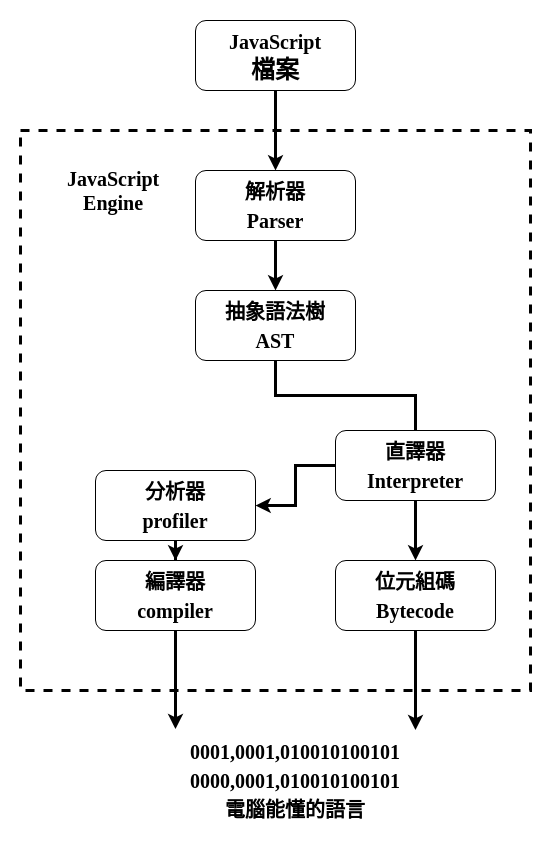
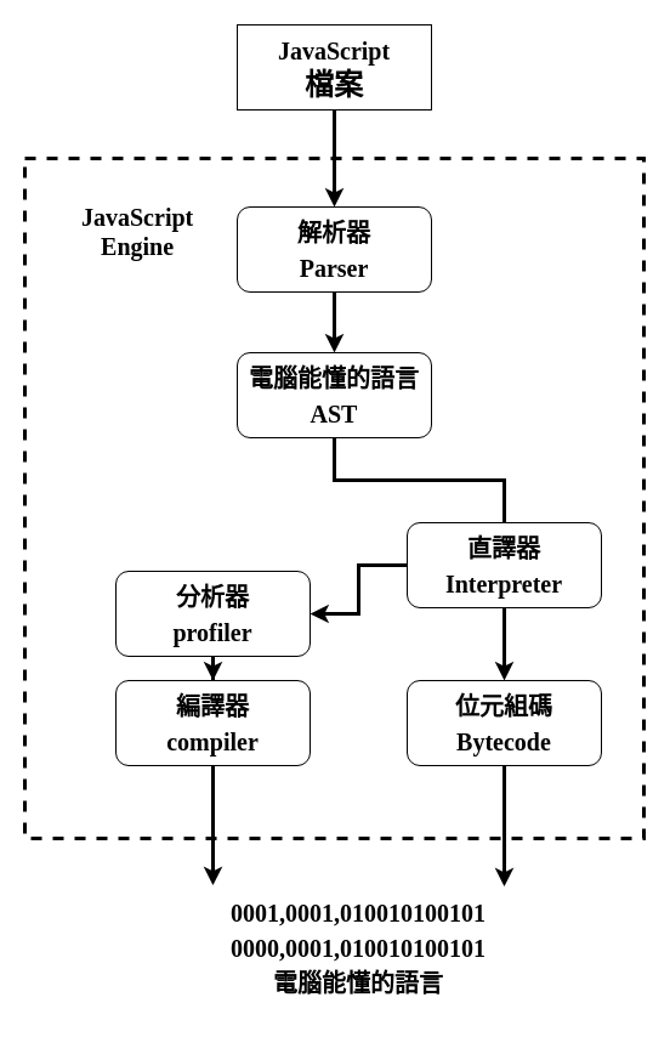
- <mxCell id="17" value="&lt;span style=&quot;font-size: 20px&quot;&gt;JavaScript&lt;br&gt;&lt;/span&gt;檔案" style="rounded=1;whiteSpace=wrap;html=1;fontFamily=微軟正黑體;fontSize=24;fontStyle=1" parent="1" vertex="1"><mxGeometry x="195" y="20" width="160" height="70" as="geometry" /></mxCell>
+ <mxCell id="17" value="&lt;span style=&quot;font-size: 20px&quot;&gt;JavaScript&lt;br&gt;&lt;/span&gt;檔案" style="whiteSpace=wrap;html=1;fontFamily=微軟正黑體;fontSize=24;fontStyle=1;rounded=0;" parent="1" vertex="1"><mxGeometry x="195" y="20" width="160" height="70" as="geometry" /></mxCell>
- <mxCell id="6" value="&lt;span style=&quot;font-size: 20px&quot;&gt;抽象語法樹&lt;/span&gt;&lt;span style=&quot;font-size: 20px&quot;&gt;&lt;br&gt;AST&lt;br&gt;&lt;/span&gt;" style="rounded=1;whiteSpace=wrap;html=1;fontFamily=微軟正黑體;fontSize=24;fontStyle=1" vertex="1" parent="1"><mxGeometry x="195" y="290" width="160" height="70" as="geometry" /></mxCell>
+ <mxCell id="6" value="&lt;span style=&quot;font-size: 20px&quot;&gt;電腦能懂的語言&lt;/span&gt;&lt;span style=&quot;font-size: 20px&quot;&gt;&lt;br&gt;AST&lt;br&gt;&lt;/span&gt;" style="rounded=1;whiteSpace=wrap;html=1;fontFamily=微軟正黑體;fontSize=24;fontStyle=1" vertex="1" parent="1"><mxGeometry x="195" y="290" width="160" height="70" as="geometry" /></mxCell>
